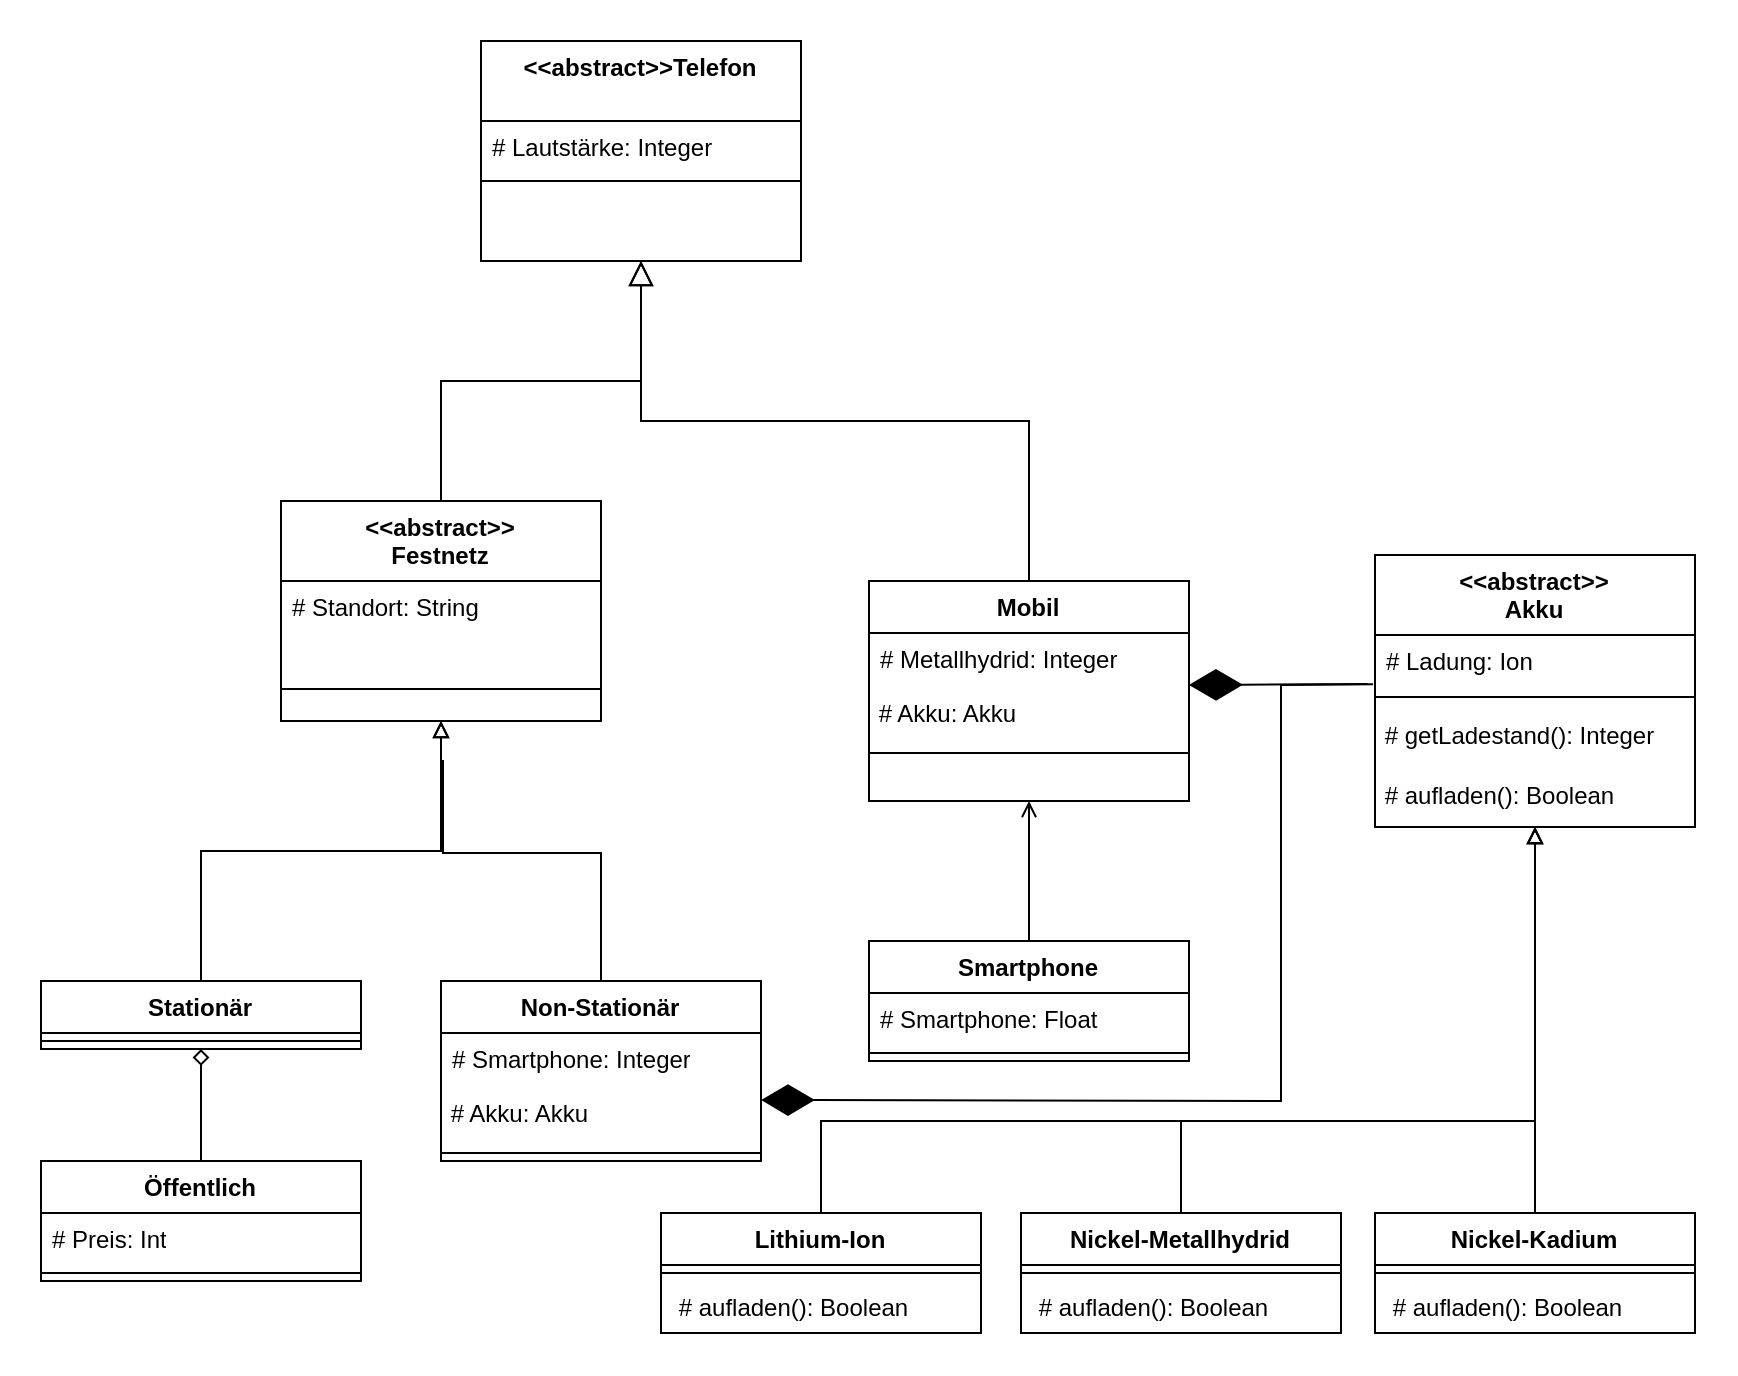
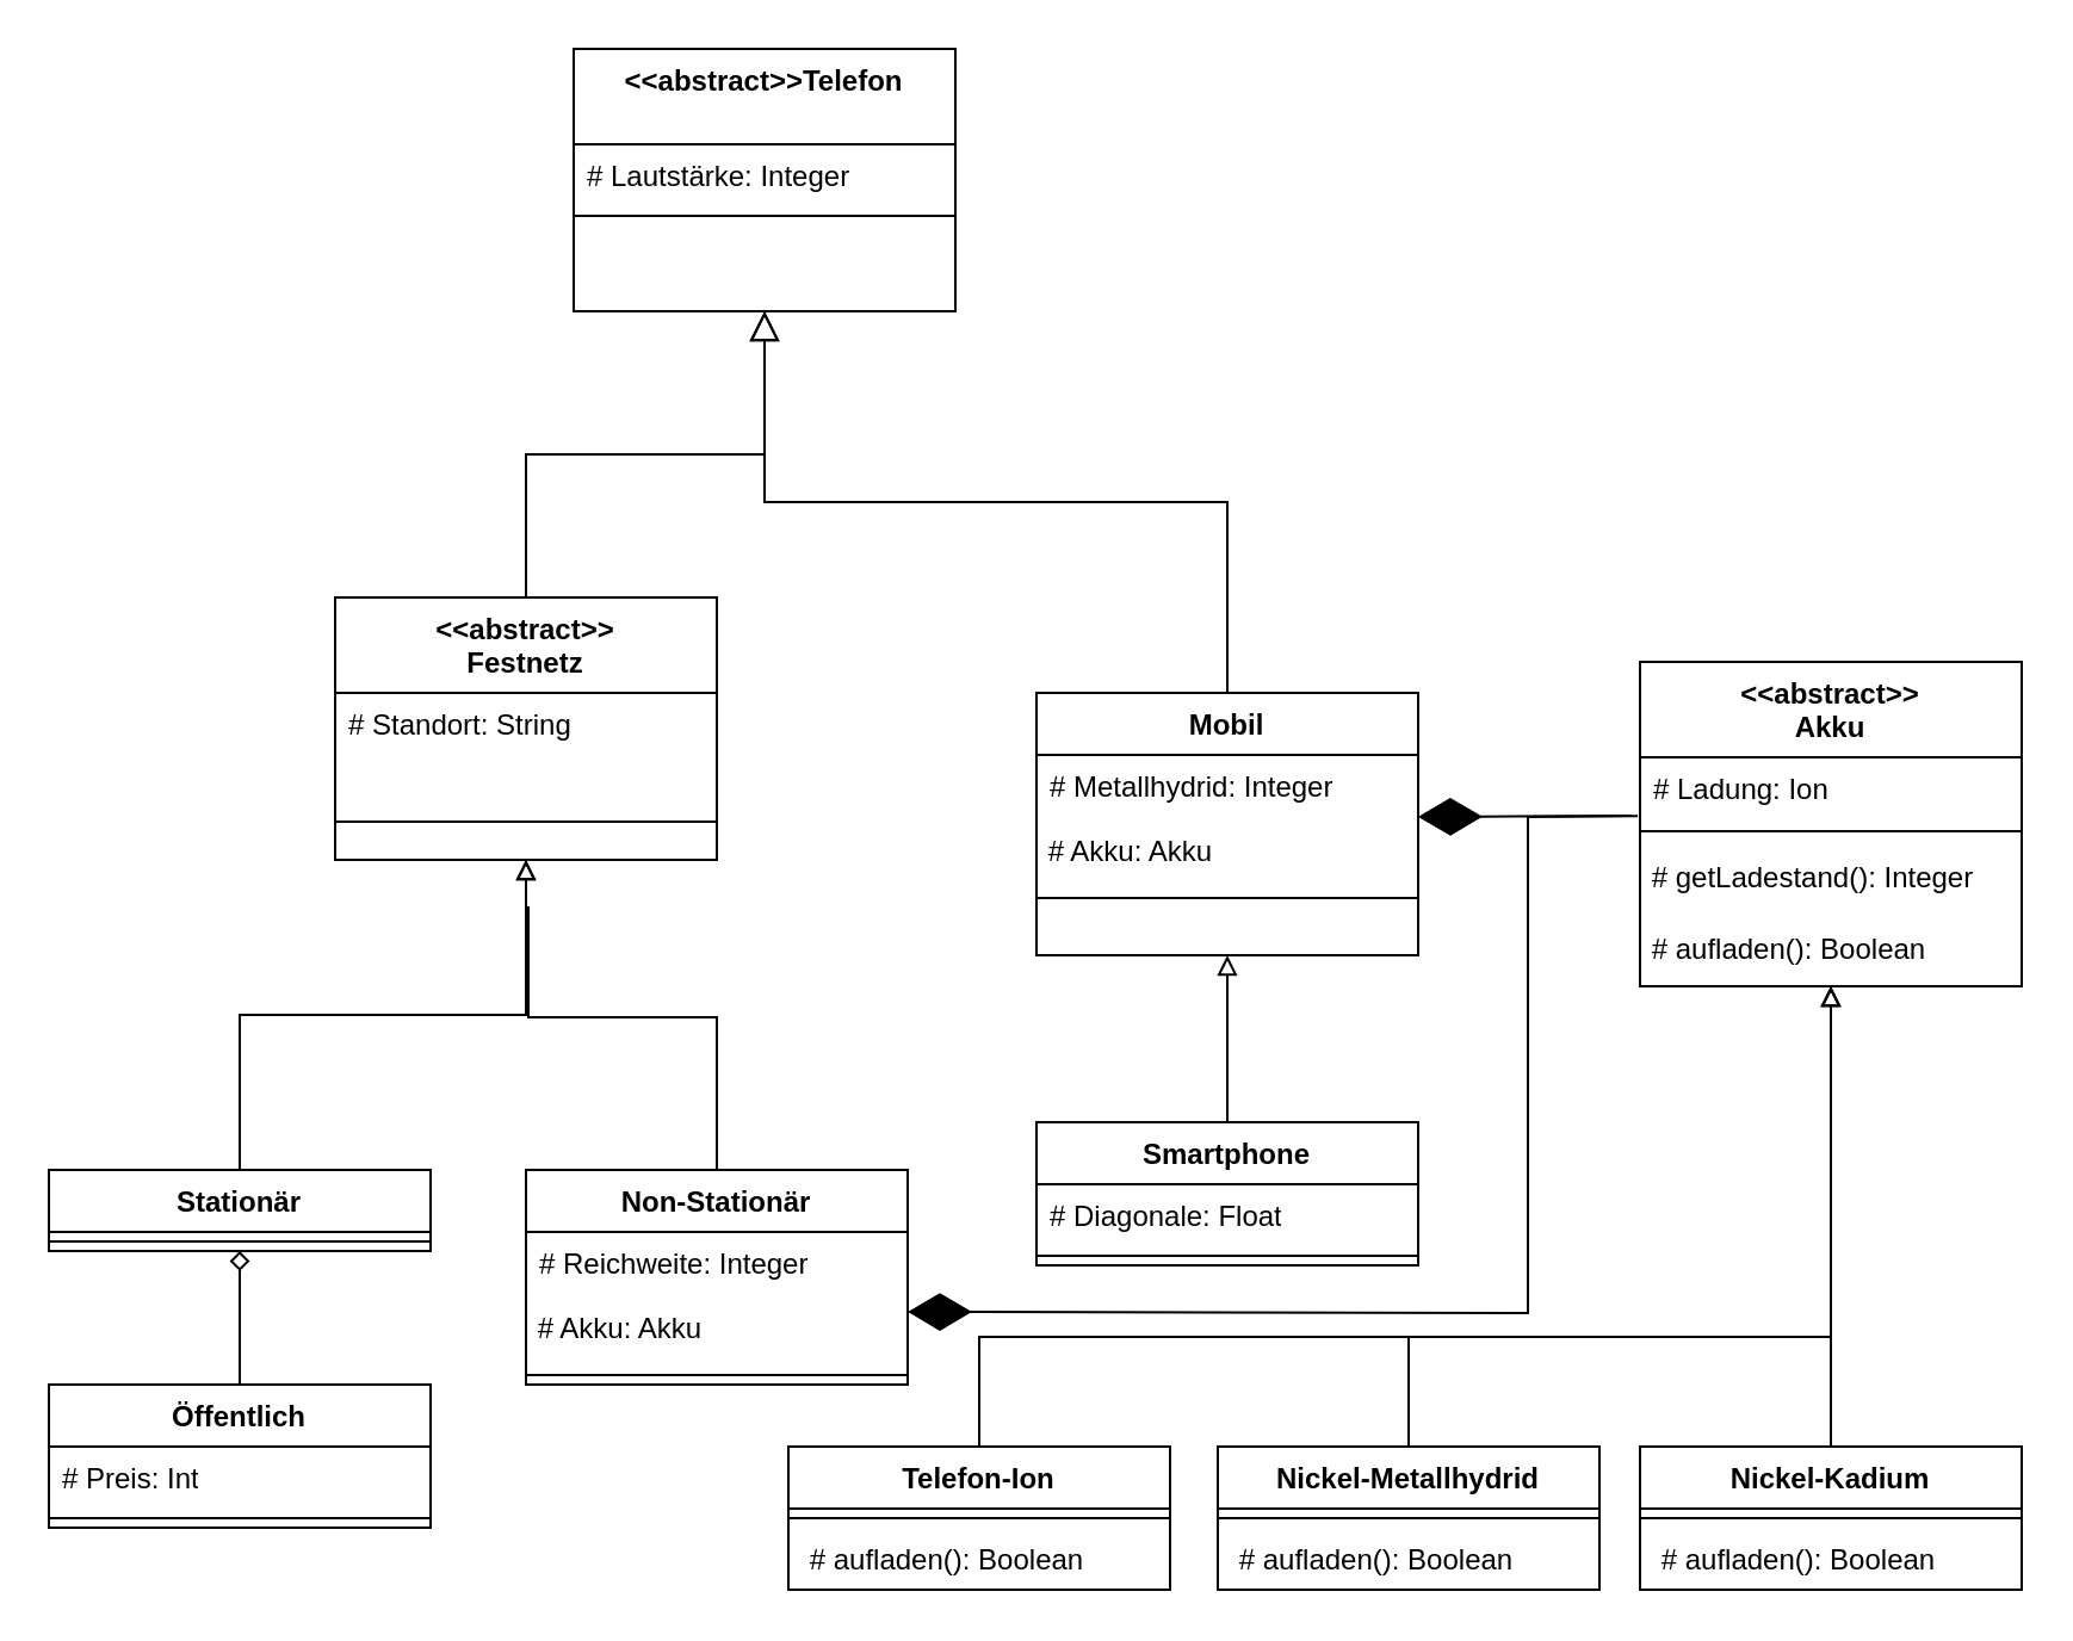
- <mxCell id="27" style="edgeStyle=orthogonalEdgeStyle;rounded=0;orthogonalLoop=1;jettySize=auto;html=1;entryX=0.5;entryY=1;entryDx=0;entryDy=0;endArrow=open;endFill=0;" parent="1" source="28" target="9" edge="1"><mxGeometry relative="1" as="geometry" /></mxCell>
+ <mxCell id="27" style="edgeStyle=orthogonalEdgeStyle;rounded=0;orthogonalLoop=1;jettySize=auto;html=1;entryX=0.5;entryY=1;entryDx=0;entryDy=0;endArrow=block;endFill=0;" parent="1" source="28" target="9" edge="1"><mxGeometry relative="1" as="geometry" /></mxCell>
- <mxCell id="29" value="# Smartphone: Float" style="text;strokeColor=none;fillColor=none;align=left;verticalAlign=top;spacingLeft=4;spacingRight=4;overflow=hidden;rotatable=0;points=[[0,0.5],[1,0.5]];portConstraint=eastwest;whiteSpace=wrap;html=1;" parent="28" vertex="1"><mxGeometry y="26" width="160" height="26" as="geometry" /></mxCell>
+ <mxCell id="29" value="# Diagonale: Float" style="text;strokeColor=none;fillColor=none;align=left;verticalAlign=top;spacingLeft=4;spacingRight=4;overflow=hidden;rotatable=0;points=[[0,0.5],[1,0.5]];portConstraint=eastwest;whiteSpace=wrap;html=1;" parent="28" vertex="1"><mxGeometry y="26" width="160" height="26" as="geometry" /></mxCell>
- <mxCell id="24" value="# Smartphone: Integer" style="text;strokeColor=none;fillColor=none;align=left;verticalAlign=top;spacingLeft=4;spacingRight=4;overflow=hidden;rotatable=0;points=[[0,0.5],[1,0.5]];portConstraint=eastwest;whiteSpace=wrap;html=1;" parent="23" vertex="1"><mxGeometry y="26" width="160" height="26" as="geometry" /></mxCell>
+ <mxCell id="24" value="# Reichweite: Integer" style="text;strokeColor=none;fillColor=none;align=left;verticalAlign=top;spacingLeft=4;spacingRight=4;overflow=hidden;rotatable=0;points=[[0,0.5],[1,0.5]];portConstraint=eastwest;whiteSpace=wrap;html=1;" parent="23" vertex="1"><mxGeometry y="26" width="160" height="26" as="geometry" /></mxCell>
- <mxCell id="45" value="Lithium-Ion" style="swimlane;fontStyle=1;align=center;verticalAlign=top;childLayout=stackLayout;horizontal=1;startSize=26;horizontalStack=0;resizeParent=1;resizeParentMax=0;resizeLast=0;collapsible=1;marginBottom=0;whiteSpace=wrap;html=1;" parent="1" vertex="1"><mxGeometry x="330" y="606" width="160" height="60" as="geometry" /></mxCell>
+ <mxCell id="45" value="Telefon-Ion" style="swimlane;fontStyle=1;align=center;verticalAlign=top;childLayout=stackLayout;horizontal=1;startSize=26;horizontalStack=0;resizeParent=1;resizeParentMax=0;resizeLast=0;collapsible=1;marginBottom=0;whiteSpace=wrap;html=1;" parent="1" vertex="1"><mxGeometry x="330" y="606" width="160" height="60" as="geometry" /></mxCell>
